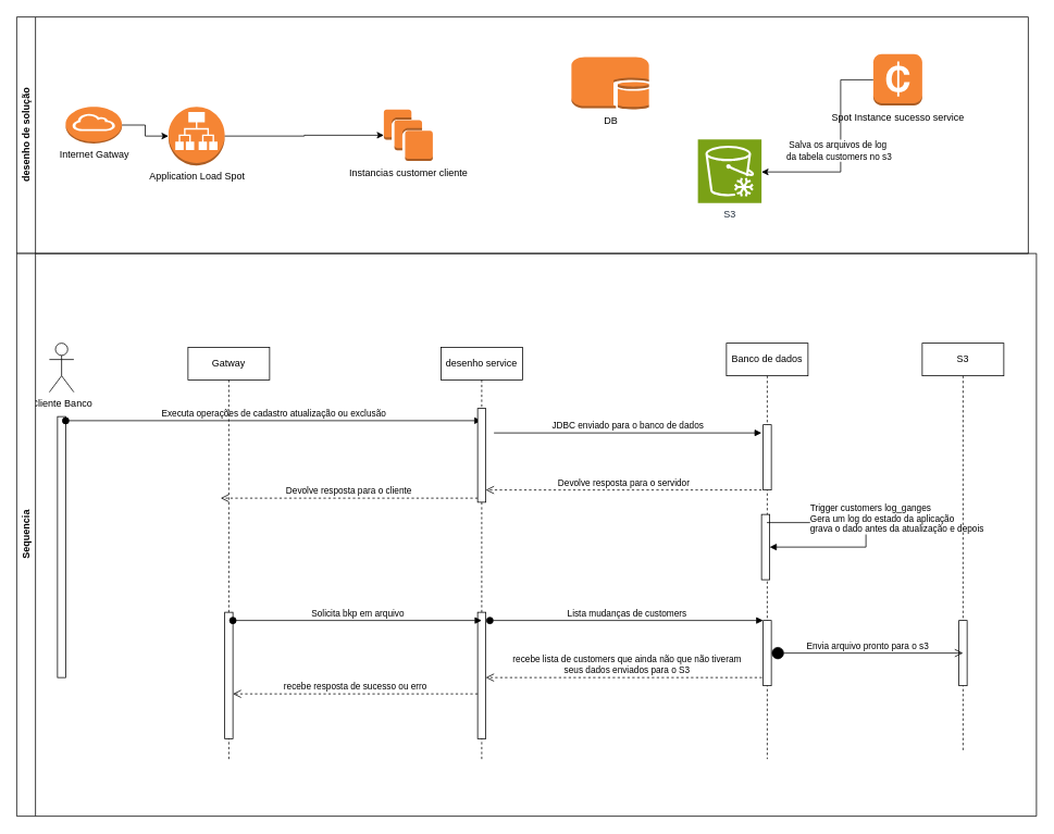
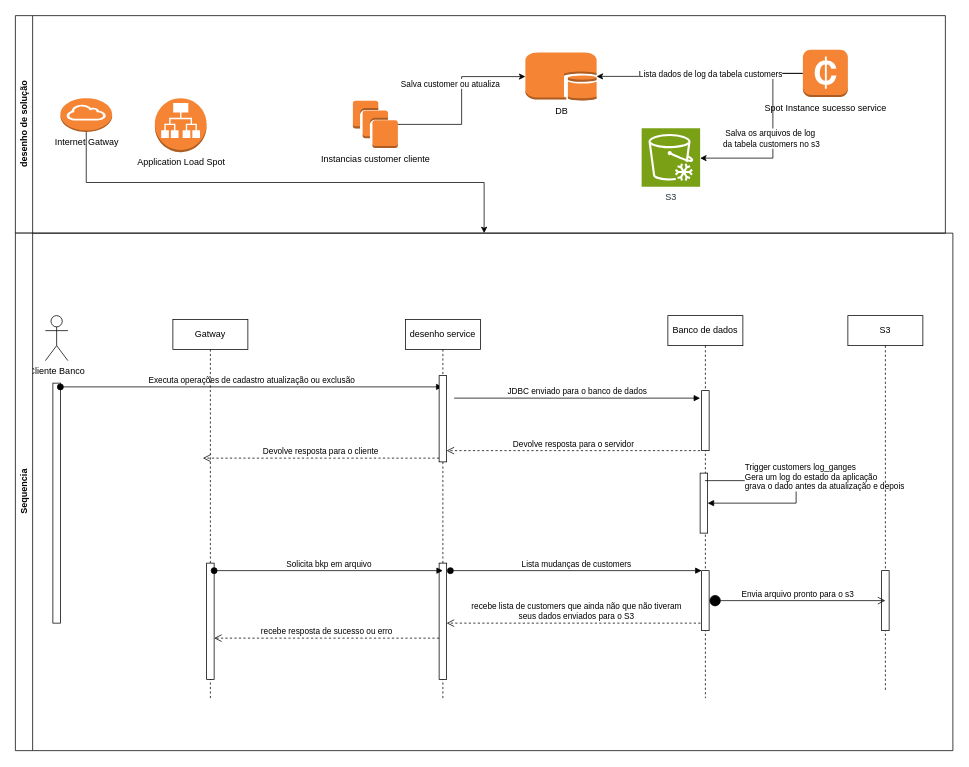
+ <mxCell id="5" style="edgeStyle=orthogonalEdgeStyle;rounded=0;orthogonalLoop=1;jettySize=auto;html=1;" edge="1" parent="1" source="7" target="14"><mxGeometry relative="1" as="geometry"><Array as="points"><mxPoint x="900" y="97" /><mxPoint x="900" y="101" /></Array></mxGeometry></mxCell>
+ <mxCell id="6" value="Lista dados de log da tabela customers" style="edgeLabel;html=1;align=center;verticalAlign=middle;resizable=0;points=[];" vertex="1" connectable="0" parent="5"><mxGeometry x="-0.114" relative="1" as="geometry"><mxPoint as="offset" /></mxGeometry></mxCell>
+ <mxCell id="15" style="edgeStyle=orthogonalEdgeStyle;rounded=0;orthogonalLoop=1;jettySize=auto;html=1;" edge="1" parent="8" source="12" target="14"><mxGeometry relative="1" as="geometry"><mxPoint x="616.75" y="141.5" as="sourcePoint" /></mxGeometry></mxCell>
+ <mxCell id="16" value="Salva customer ou atualiza" style="edgeLabel;html=1;align=center;verticalAlign=middle;resizable=0;points=[];" vertex="1" connectable="0" parent="15"><mxGeometry x="0.424" y="-3" relative="1" as="geometry"><mxPoint x="-33" y="6" as="offset" /></mxGeometry></mxCell>
- <mxCell id="11" style="edgeStyle=orthogonalEdgeStyle;rounded=0;orthogonalLoop=1;jettySize=auto;html=1;" edge="1" parent="8" source="9" target="10"><mxGeometry relative="1" as="geometry" /></mxCell>
+ <mxCell id="11" style="edgeStyle=orthogonalEdgeStyle;rounded=0;orthogonalLoop=1;jettySize=auto;html=1;" edge="1" parent="8" source="9" target="40"><mxGeometry relative="1" as="geometry" /></mxCell>
- <mxCell id="13" style="edgeStyle=orthogonalEdgeStyle;rounded=0;orthogonalLoop=1;jettySize=auto;html=1;entryX=0;entryY=0.5;entryDx=0;entryDy=0;entryPerimeter=0;" edge="1" parent="8" source="10" target="12"><mxGeometry relative="1" as="geometry" /></mxCell>
